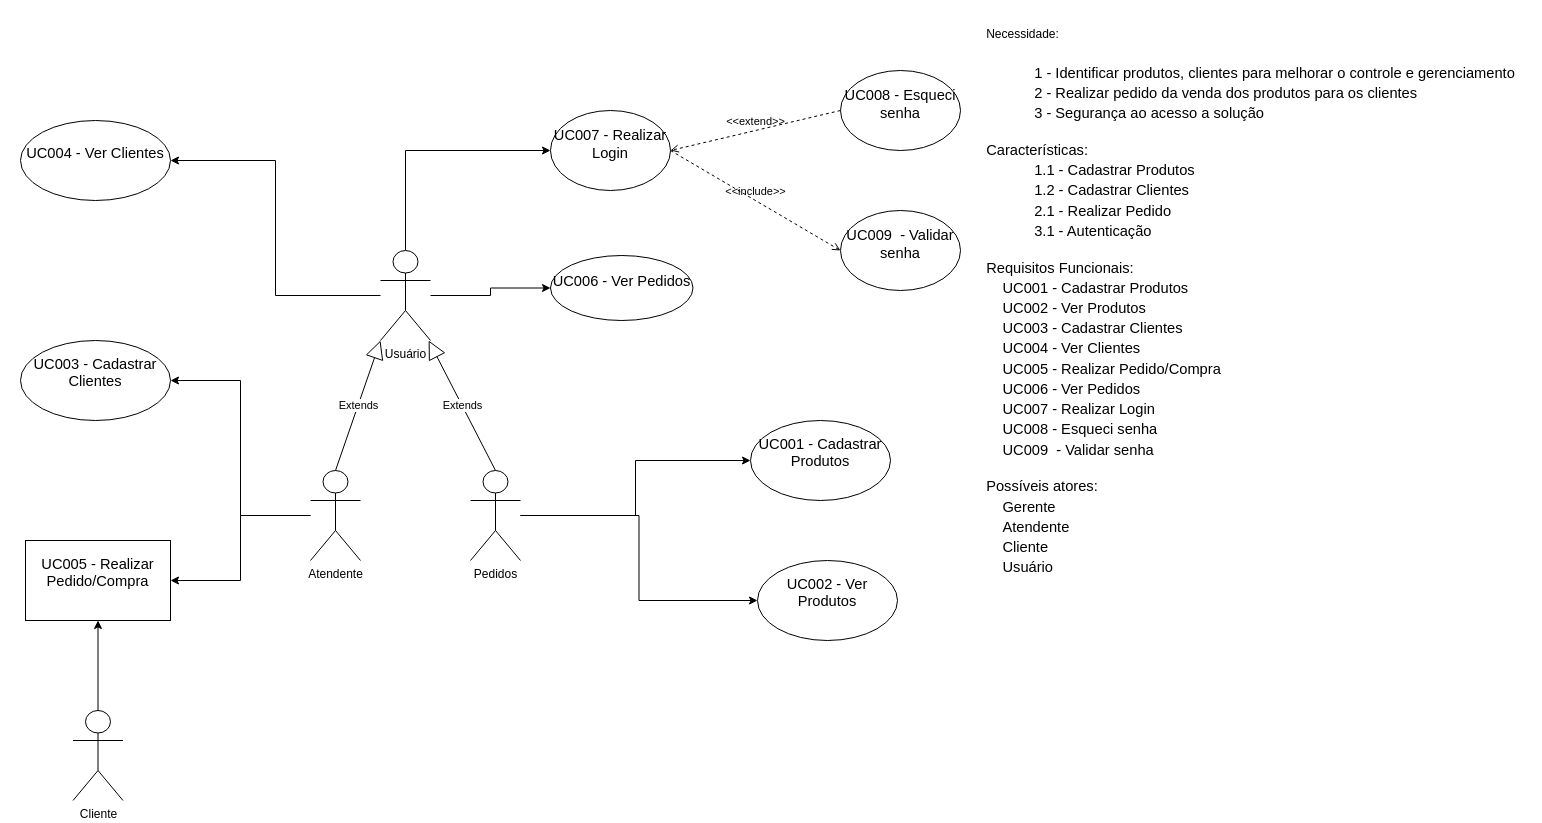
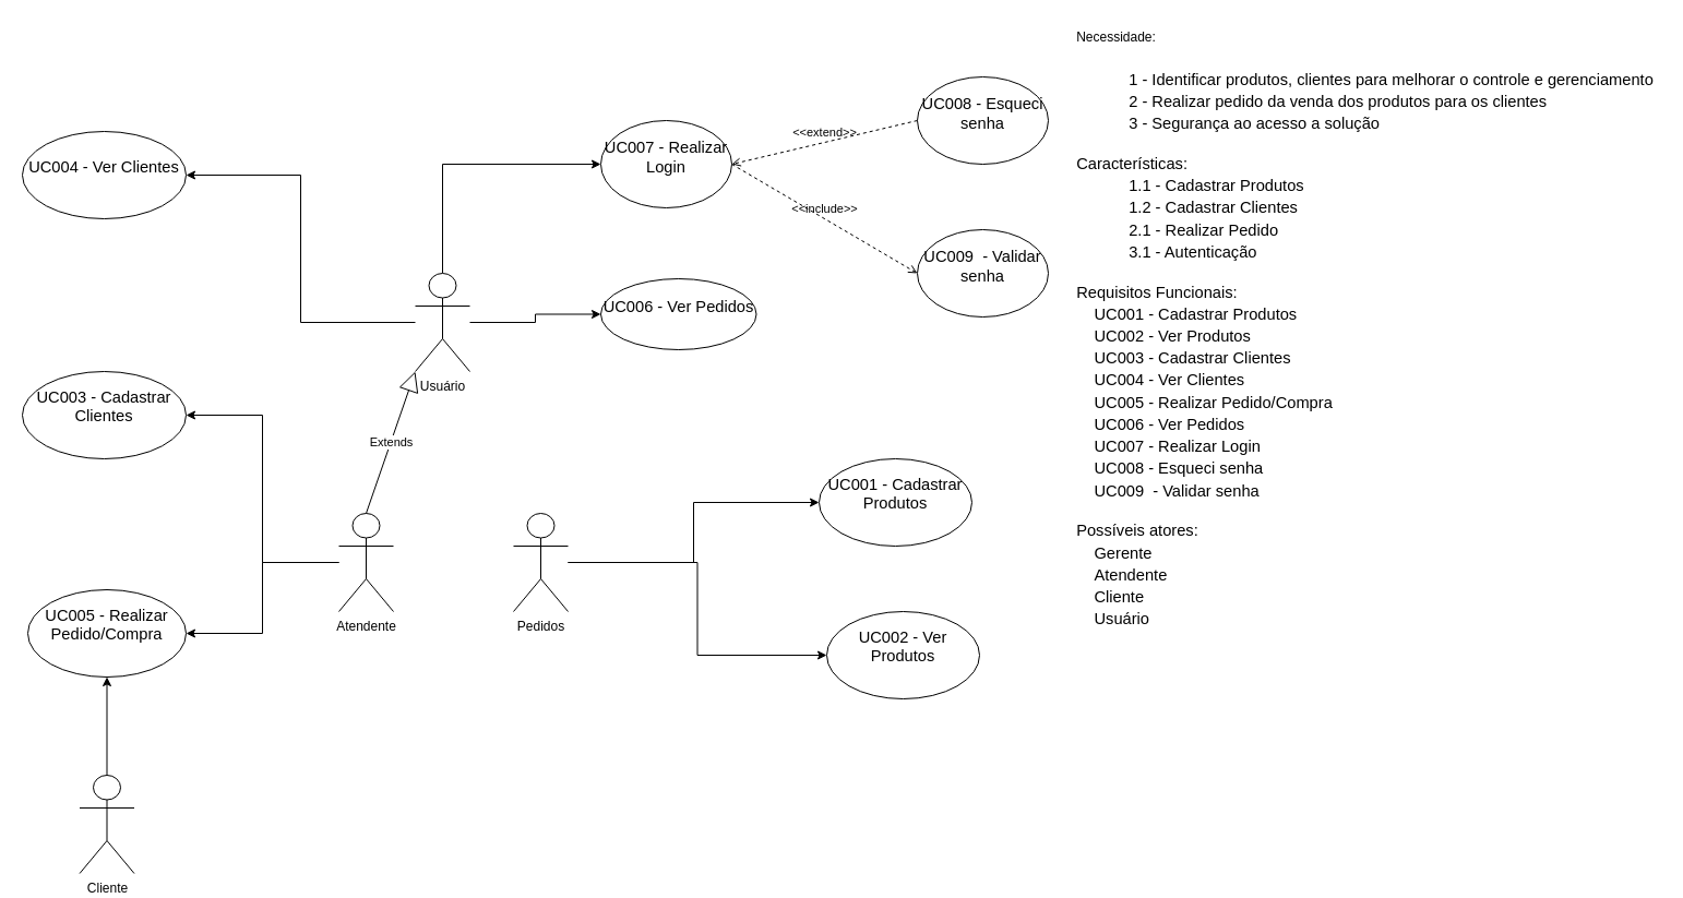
- <mxCell id="24" value="Extends" style="endArrow=block;endSize=16;endFill=0;html=1;rounded=0;exitX=0.5;exitY=0;exitDx=0;exitDy=0;exitPerimeter=0;" edge="1" parent="1" source="22" target="5"><mxGeometry width="160" relative="1" as="geometry"><mxPoint x="740" y="450" as="sourcePoint" /><mxPoint x="900" y="450" as="targetPoint" /></mxGeometry></mxCell>
- <mxCell id="10" value="&#10;&lt;b id=&quot;docs-internal-guid-bf040113-7fff-bb13-1b90-df183f06b574&quot; style=&quot;font-weight:normal;&quot;&gt;&lt;span style=&quot;font-size: 11pt; font-family: Arial, sans-serif; color: rgb(0, 0, 0); background-color: transparent; font-weight: 400; font-style: normal; font-variant: normal; text-decoration: none; vertical-align: baseline;&quot;&gt;UC005 - Realizar Pedido/Compra&lt;/span&gt;&lt;/b&gt;&#10;&#10;" style="whiteSpace=wrap;html=1;rounded=0;" vertex="1" parent="1"><mxGeometry x="25" y="540" width="145" height="80" as="geometry" /></mxCell>
+ <mxCell id="10" value="&#10;&lt;b id=&quot;docs-internal-guid-bf040113-7fff-bb13-1b90-df183f06b574&quot; style=&quot;font-weight:normal;&quot;&gt;&lt;span style=&quot;font-size: 11pt; font-family: Arial, sans-serif; color: rgb(0, 0, 0); background-color: transparent; font-weight: 400; font-style: normal; font-variant: normal; text-decoration: none; vertical-align: baseline;&quot;&gt;UC005 - Realizar Pedido/Compra&lt;/span&gt;&lt;/b&gt;&#10;&#10;" style="ellipse;whiteSpace=wrap;html=1;" vertex="1" parent="1"><mxGeometry x="25" y="540" width="145" height="80" as="geometry" /></mxCell>
